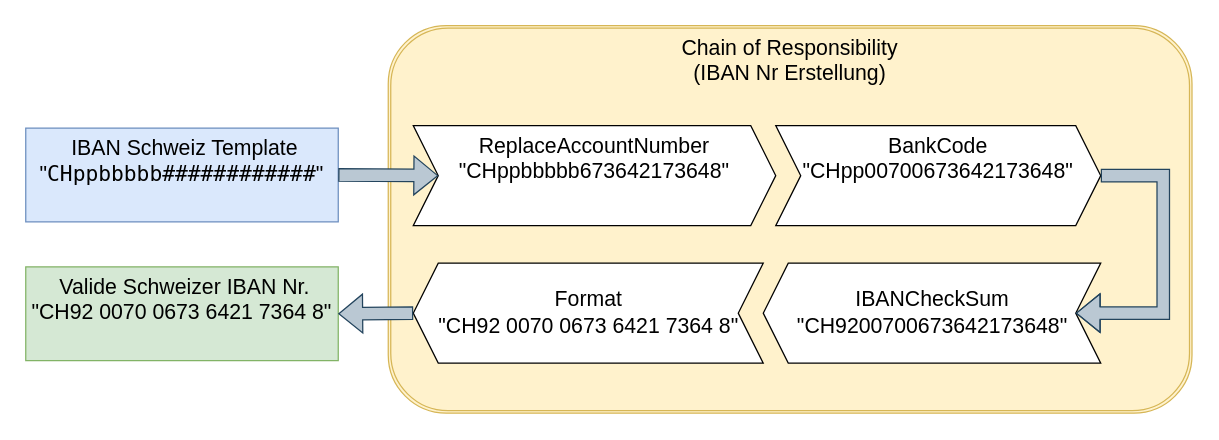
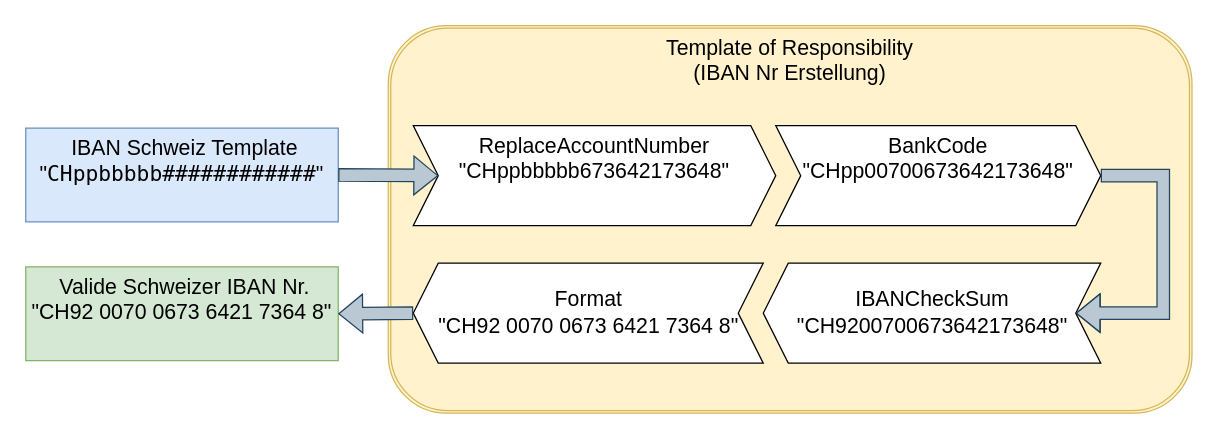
- <mxCell id="2" value="Chain of Responsibility&lt;br&gt;(IBAN Nr Erstellung)" style="shape=ext;double=1;rounded=1;whiteSpace=wrap;html=1;verticalAlign=top;fontSize=17;fillColor=#fff2cc;strokeColor=#d6b656;" vertex="1" parent="1"><mxGeometry x="310" y="20" width="643" height="310" as="geometry" /></mxCell>
+ <mxCell id="2" value="Template of Responsibility&lt;br&gt;(IBAN Nr Erstellung)" style="shape=ext;double=1;rounded=1;whiteSpace=wrap;html=1;verticalAlign=top;fontSize=17;fillColor=#fff2cc;strokeColor=#d6b656;" vertex="1" parent="1"><mxGeometry x="310" y="20" width="643" height="310" as="geometry" /></mxCell>
